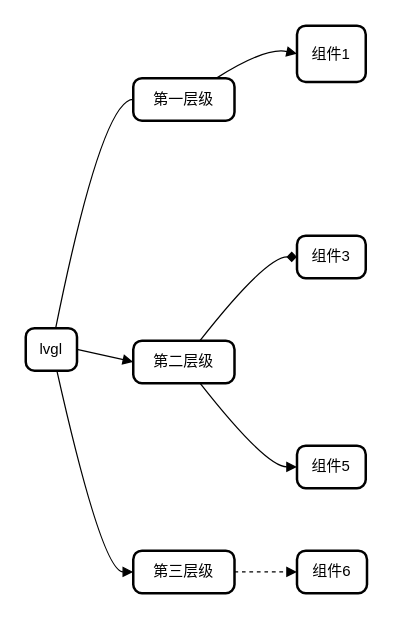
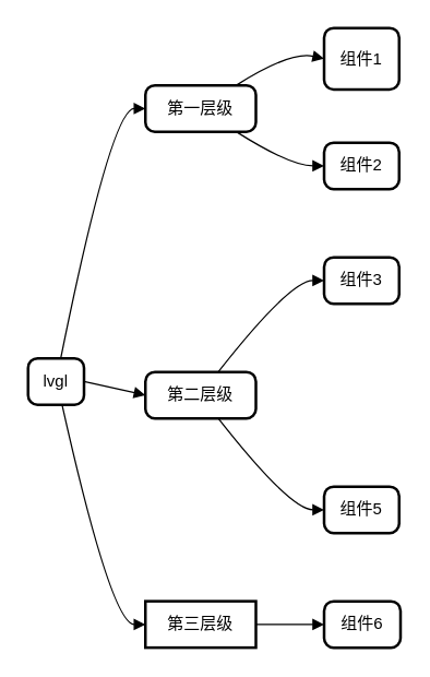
+ <mxCell id="15" value="" style="curved=1;startArrow=none;endArrow=block;exitX=0.822;exitY=1;entryX=-0.002;entryY=0.5;" parent="1" source="3" target="7" edge="1"><mxGeometry relative="1" as="geometry"><Array as="points"><mxPoint x="212" y="121" /></Array></mxGeometry></mxCell>
+ <mxCell id="7" value="组件2" style="rounded=1;absoluteArcSize=1;arcSize=14;whiteSpace=wrap;strokeWidth=2;" parent="1" vertex="1"><mxGeometry x="237" y="104" width="55" height="34" as="geometry" /></mxCell>
- <mxCell id="11" value="" style="curved=1;startArrow=none;endArrow=none;exitX=0.584;exitY=0;entryX=-0.005;entryY=0.5;" parent="1" source="2" target="3" edge="1"><mxGeometry relative="1" as="geometry"><Array as="points"><mxPoint x="81" y="79" /></Array></mxGeometry></mxCell>
+ <mxCell id="11" value="" style="curved=1;startArrow=none;endArrow=block;exitX=0.584;exitY=0;entryX=-0.005;entryY=0.5;" parent="1" source="2" target="3" edge="1"><mxGeometry relative="1" as="geometry"><Array as="points"><mxPoint x="81" y="79" /></Array></mxGeometry></mxCell>
- <mxCell id="16" value="" style="curved=1;startArrow=none;endArrow=diamond;exitX=0.659;exitY=0;entryX=-0.002;entryY=0.5;" parent="1" source="4" target="8" edge="1"><mxGeometry relative="1" as="geometry"><Array as="points"><mxPoint x="212" y="205" /></Array></mxGeometry></mxCell>
+ <mxCell id="16" value="" style="curved=1;startArrow=none;endArrow=block;exitX=0.659;exitY=0;entryX=-0.002;entryY=0.5;" parent="1" source="4" target="8" edge="1"><mxGeometry relative="1" as="geometry"><Array as="points"><mxPoint x="212" y="205" /></Array></mxGeometry></mxCell>
- <mxCell id="5" value="第三层级" style="rounded=1;absoluteArcSize=1;arcSize=14;whiteSpace=wrap;strokeWidth=2;" parent="1" vertex="1"><mxGeometry x="106" y="440" width="81" height="34" as="geometry" /></mxCell>
+ <mxCell id="5" value="第三层级" style="absoluteArcSize=1;arcSize=14;whiteSpace=wrap;strokeWidth=2;rounded=0;" parent="1" vertex="1"><mxGeometry x="106" y="440" width="81" height="34" as="geometry" /></mxCell>
- <mxCell id="18" value="" style="curved=1;startArrow=none;endArrow=block;exitX=0.995;exitY=0.5;entryX=-0.007;entryY=0.5;dashed=1;" parent="1" source="5" target="10" edge="1"><mxGeometry relative="1" as="geometry"><Array as="points" /></mxGeometry></mxCell>
+ <mxCell id="18" value="" style="curved=1;startArrow=none;endArrow=block;exitX=0.995;exitY=0.5;entryX=-0.007;entryY=0.5;" parent="1" source="5" target="10" edge="1"><mxGeometry relative="1" as="geometry"><Array as="points" /></mxGeometry></mxCell>
